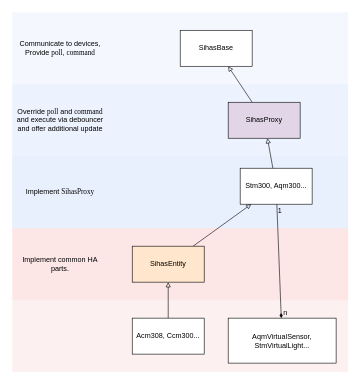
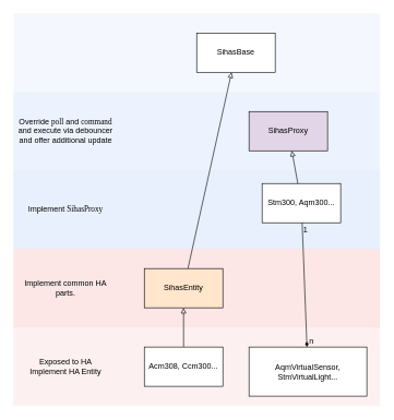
- <mxCell id="13" value="&lt;font face=&quot;Helvetica&quot;&gt;Communicate to devices,&lt;/font&gt;&lt;br&gt;&lt;font face=&quot;Helvetica&quot;&gt;Provide &lt;/font&gt;poll&lt;font face=&quot;Helvetica&quot;&gt;, &lt;/font&gt;command" style="text;html=1;strokeColor=none;fillColor=none;align=center;verticalAlign=middle;whiteSpace=wrap;rounded=0;fontFamily=Cascadia Code;" parent="1" vertex="1"><mxGeometry x="20" y="20" width="160" height="120" as="geometry" /></mxCell>
- <mxCell id="8" style="edgeStyle=none;rounded=0;orthogonalLoop=1;jettySize=auto;html=1;endArrow=block;endFill=0;" parent="1" source="9" target="7" edge="1"><mxGeometry relative="1" as="geometry" /></mxCell>
- <mxCell id="14" style="edgeStyle=none;rounded=0;orthogonalLoop=1;jettySize=auto;html=1;endArrow=block;endFill=0;" parent="1" source="15" target="12" edge="1"><mxGeometry relative="1" as="geometry" /></mxCell>
+ <mxCell id="14" style="edgeStyle=none;rounded=0;orthogonalLoop=1;jettySize=auto;html=1;endArrow=block;endFill=0;" parent="1" source="15" target="7" edge="1"><mxGeometry relative="1" as="geometry" /></mxCell>
+ <mxCell id="16" value="Exposed to HA&lt;br&gt;Implement HA Entity" style="text;html=1;strokeColor=none;fillColor=none;align=center;verticalAlign=middle;whiteSpace=wrap;rounded=0;" parent="1" vertex="1"><mxGeometry x="20" y="500" width="160" height="120" as="geometry" /></mxCell>
